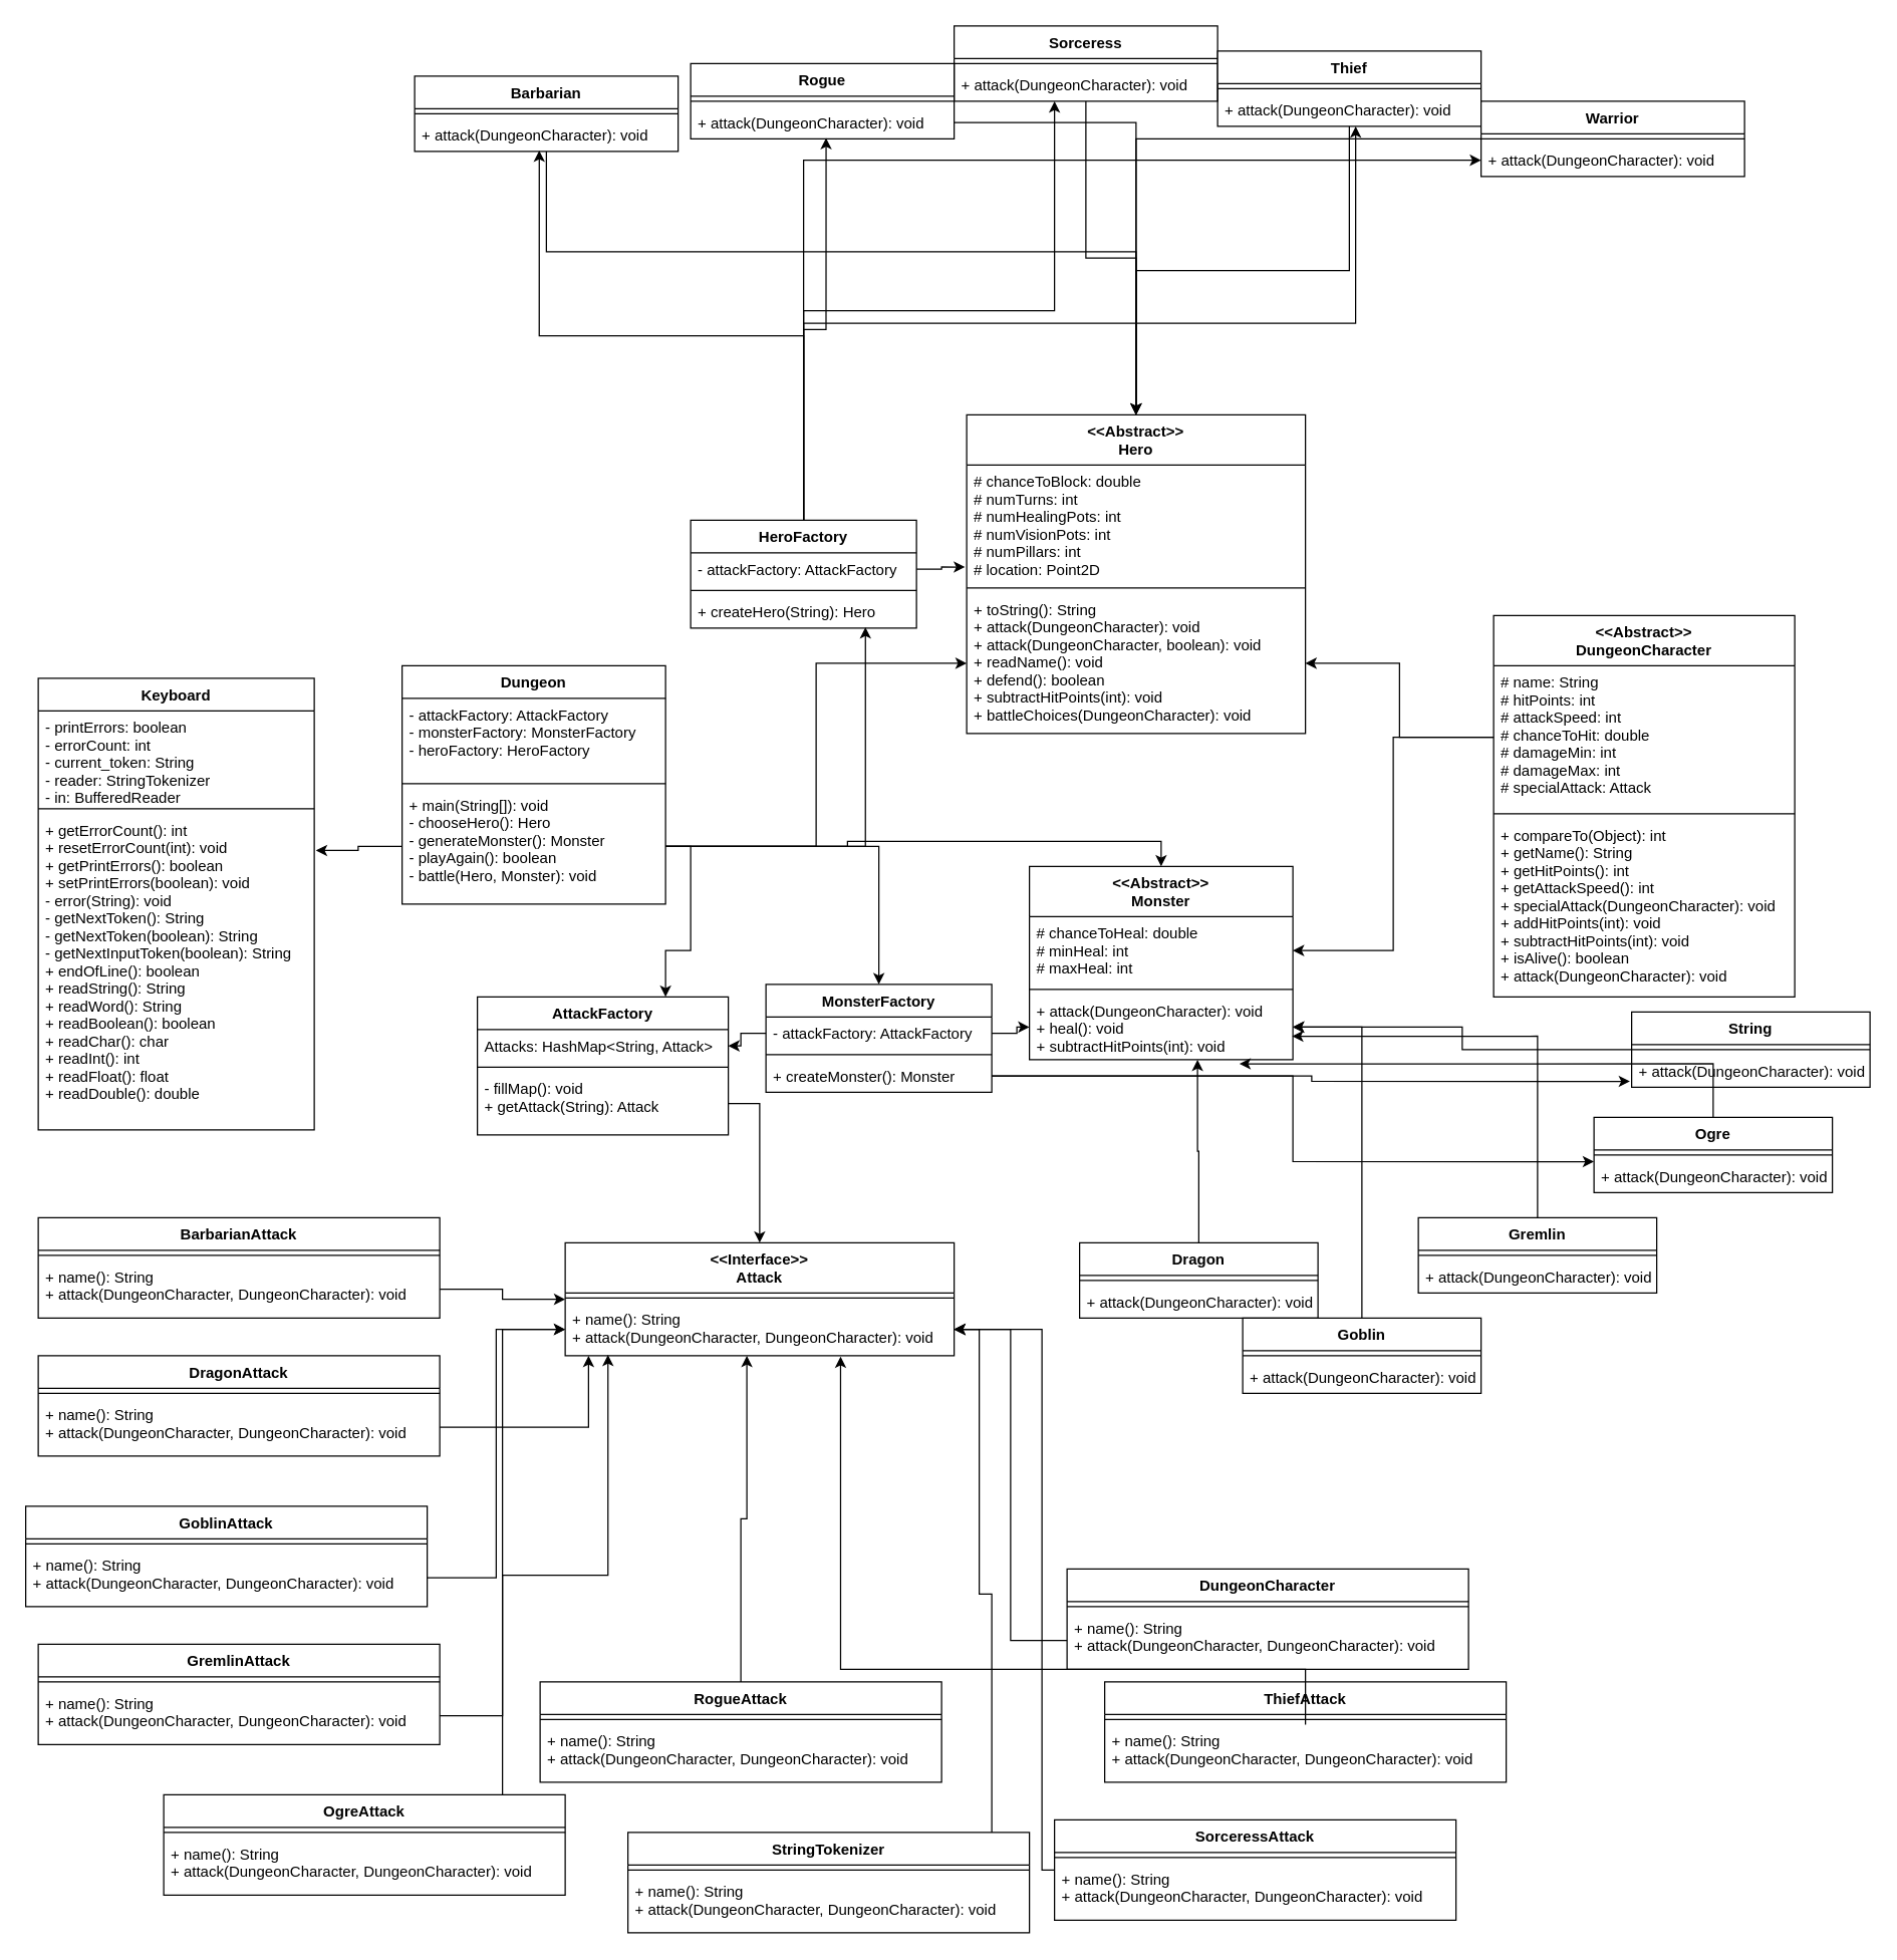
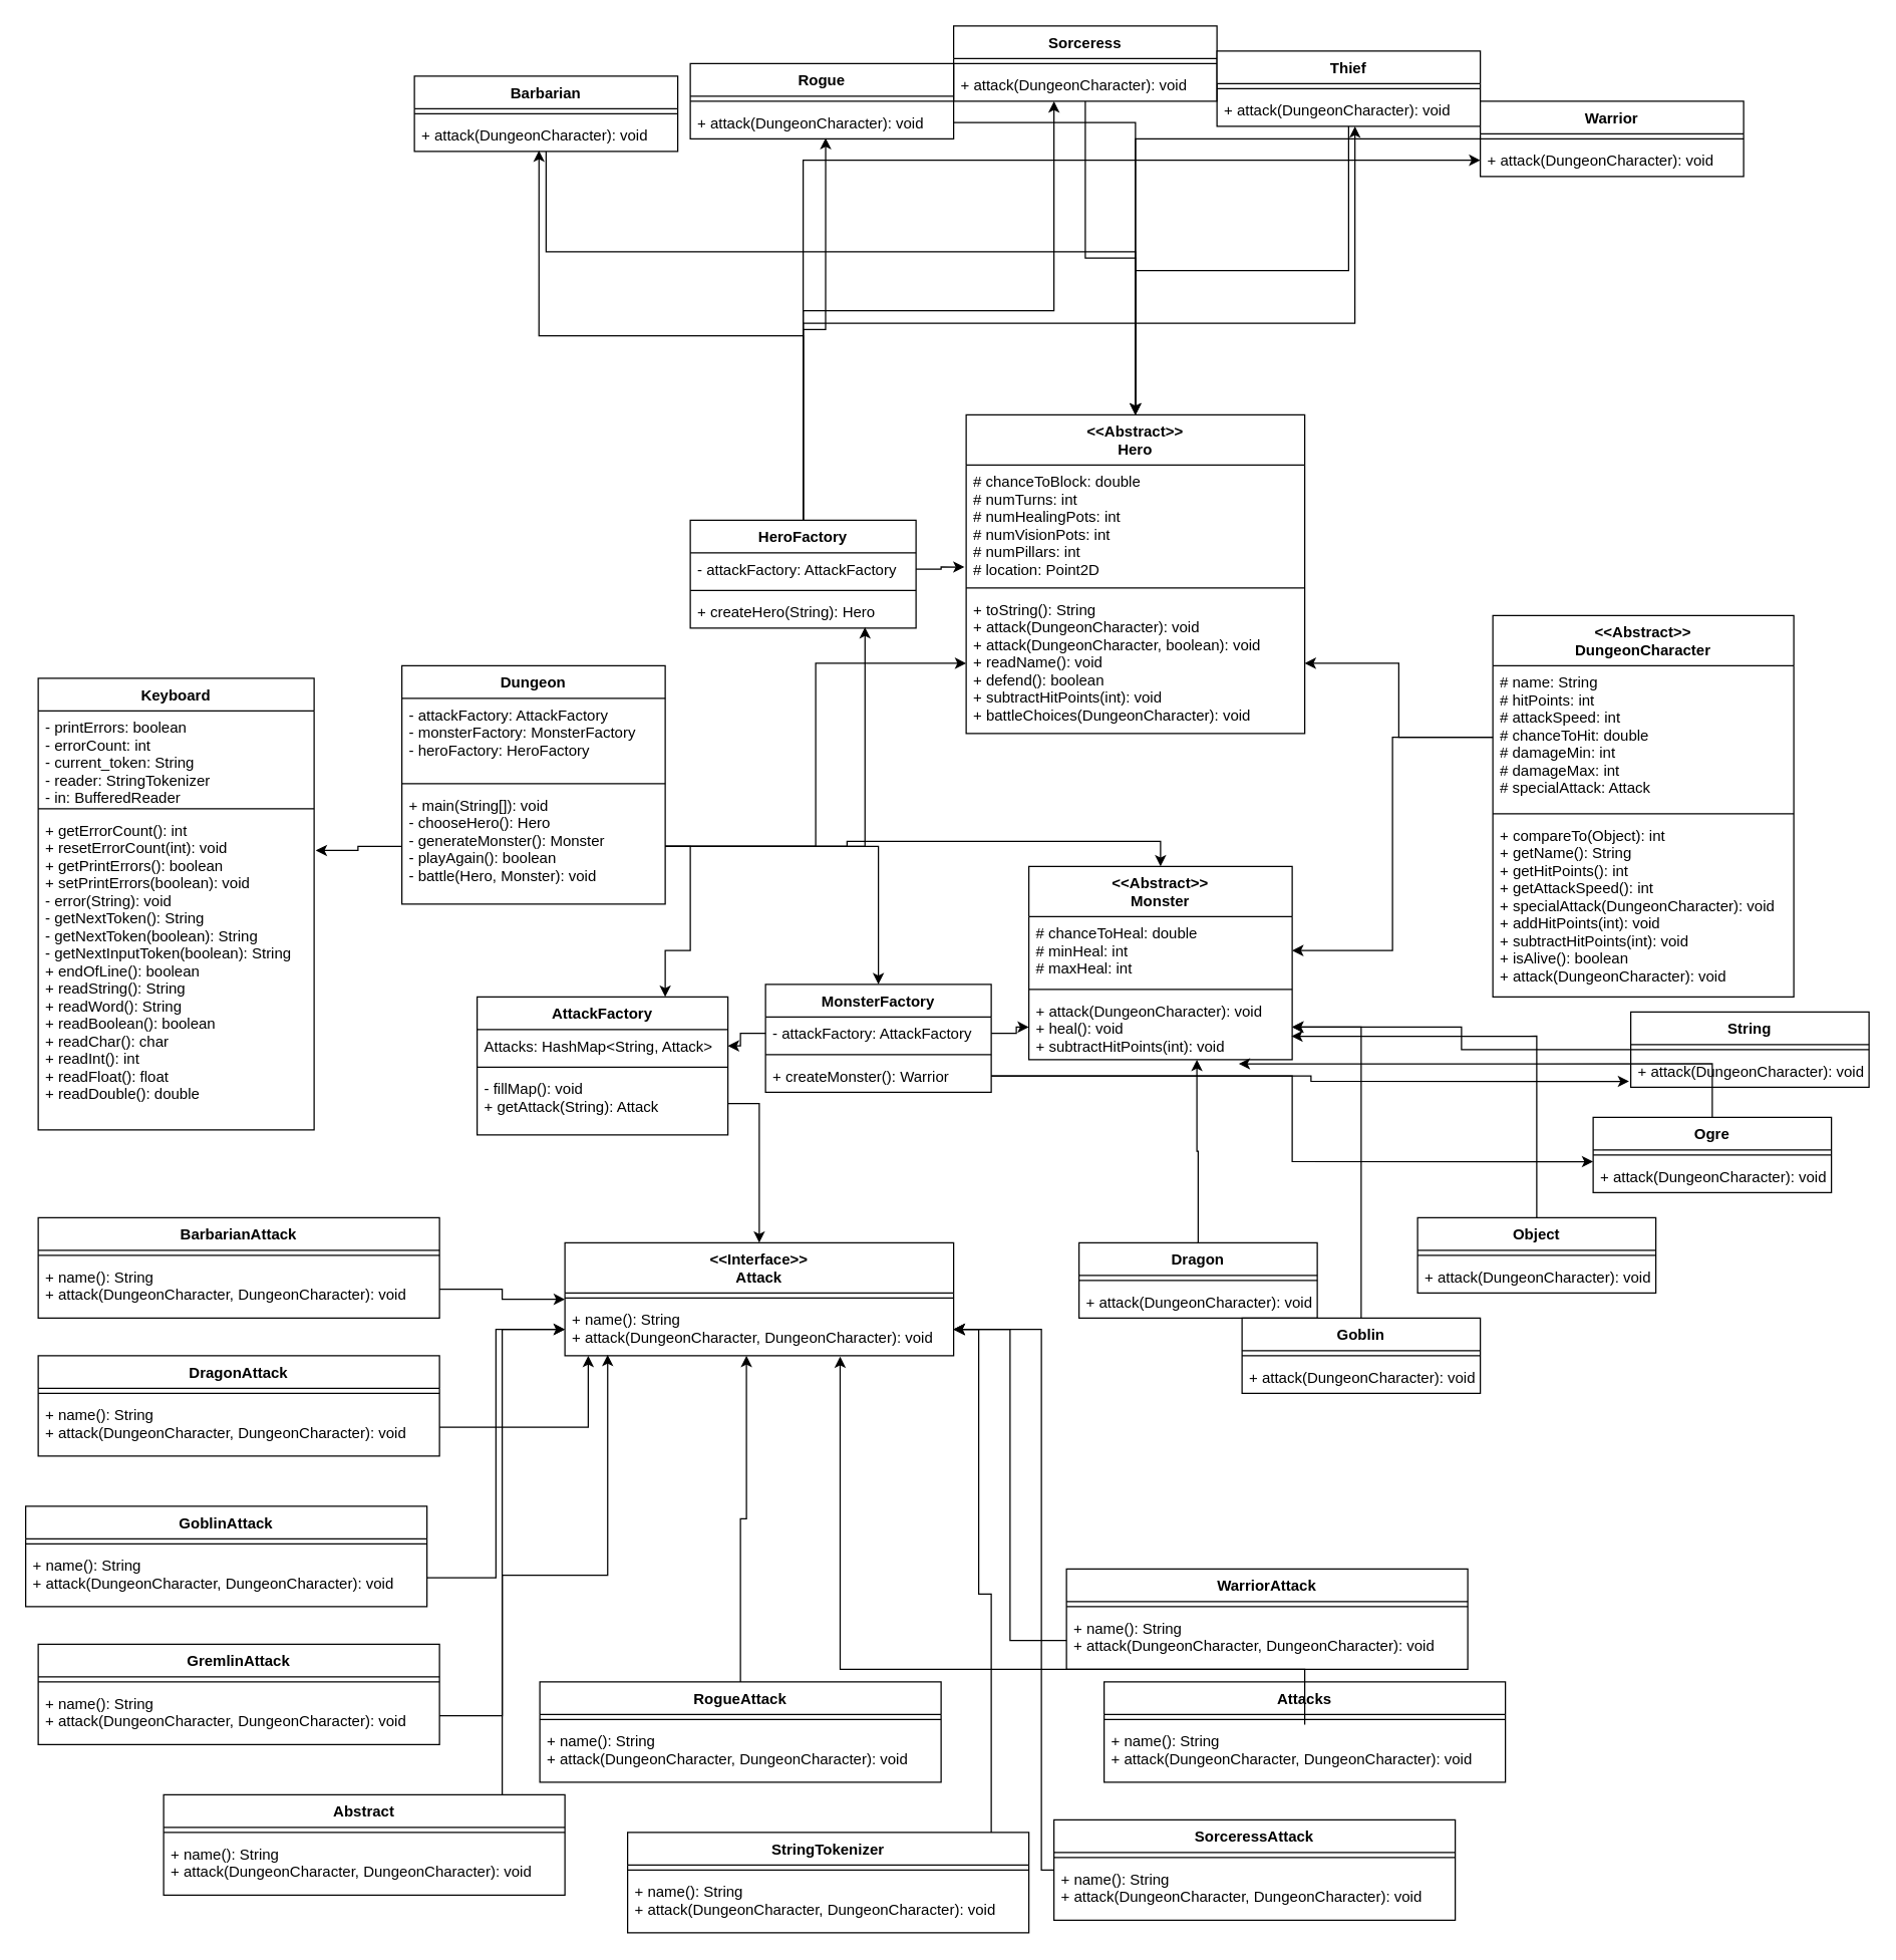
- <mxCell id="29" value="+ createMonster(): Monster" style="text;strokeColor=none;fillColor=none;align=left;verticalAlign=top;spacingLeft=4;spacingRight=4;overflow=hidden;rotatable=0;points=[[0,0.5],[1,0.5]];portConstraint=eastwest;" vertex="1" parent="26"><mxGeometry y="60" width="180" height="26" as="geometry" /></mxCell>
+ <mxCell id="29" value="+ createMonster(): Warrior" style="text;strokeColor=none;fillColor=none;align=left;verticalAlign=top;spacingLeft=4;spacingRight=4;overflow=hidden;rotatable=0;points=[[0,0.5],[1,0.5]];portConstraint=eastwest;" vertex="1" parent="26"><mxGeometry y="60" width="180" height="26" as="geometry" /></mxCell>
- <mxCell id="122" value="Gremlin" style="swimlane;fontStyle=1;align=center;verticalAlign=top;childLayout=stackLayout;horizontal=1;startSize=26;horizontalStack=0;resizeParent=1;resizeParentMax=0;resizeLast=0;collapsible=1;marginBottom=0;" vertex="1" parent="1"><mxGeometry x="1130" y="970" width="190" height="60" as="geometry" /></mxCell>
+ <mxCell id="122" value="Object" style="swimlane;fontStyle=1;align=center;verticalAlign=top;childLayout=stackLayout;horizontal=1;startSize=26;horizontalStack=0;resizeParent=1;resizeParentMax=0;resizeLast=0;collapsible=1;marginBottom=0;" vertex="1" parent="1"><mxGeometry x="1130" y="970" width="190" height="60" as="geometry" /></mxCell>
- <mxCell id="100" value="DungeonCharacter" style="swimlane;fontStyle=1;align=center;verticalAlign=top;childLayout=stackLayout;horizontal=1;startSize=26;horizontalStack=0;resizeParent=1;resizeParentMax=0;resizeLast=0;collapsible=1;marginBottom=0;" vertex="1" parent="1"><mxGeometry x="850" y="1250" width="320" height="80" as="geometry" /></mxCell>
+ <mxCell id="100" value="WarriorAttack" style="swimlane;fontStyle=1;align=center;verticalAlign=top;childLayout=stackLayout;horizontal=1;startSize=26;horizontalStack=0;resizeParent=1;resizeParentMax=0;resizeLast=0;collapsible=1;marginBottom=0;" vertex="1" parent="1"><mxGeometry x="850" y="1250" width="320" height="80" as="geometry" /></mxCell>
- <mxCell id="89" value="ThiefAttack" style="swimlane;fontStyle=1;align=center;verticalAlign=top;childLayout=stackLayout;horizontal=1;startSize=26;horizontalStack=0;resizeParent=1;resizeParentMax=0;resizeLast=0;collapsible=1;marginBottom=0;" vertex="1" parent="1"><mxGeometry x="880" y="1340" width="320" height="80" as="geometry" /></mxCell>
+ <mxCell id="89" value="Attacks" style="swimlane;fontStyle=1;align=center;verticalAlign=top;childLayout=stackLayout;horizontal=1;startSize=26;horizontalStack=0;resizeParent=1;resizeParentMax=0;resizeLast=0;collapsible=1;marginBottom=0;" vertex="1" parent="1"><mxGeometry x="880" y="1340" width="320" height="80" as="geometry" /></mxCell>
- <mxCell id="97" value="OgreAttack" style="swimlane;fontStyle=1;align=center;verticalAlign=top;childLayout=stackLayout;horizontal=1;startSize=26;horizontalStack=0;resizeParent=1;resizeParentMax=0;resizeLast=0;collapsible=1;marginBottom=0;" vertex="1" parent="1"><mxGeometry x="130" y="1430" width="320" height="80" as="geometry" /></mxCell>
+ <mxCell id="97" value="Abstract" style="swimlane;fontStyle=1;align=center;verticalAlign=top;childLayout=stackLayout;horizontal=1;startSize=26;horizontalStack=0;resizeParent=1;resizeParentMax=0;resizeLast=0;collapsible=1;marginBottom=0;" vertex="1" parent="1"><mxGeometry x="130" y="1430" width="320" height="80" as="geometry" /></mxCell>
